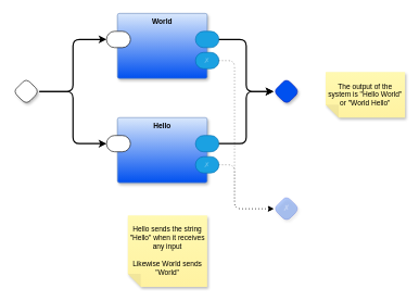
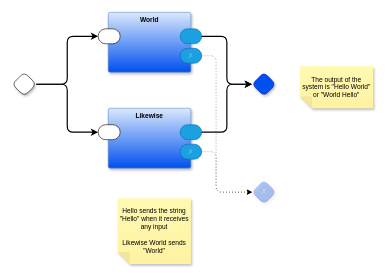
- <mxCell id="7" value="Hello" style="rounded=1;container=1;recursiveResize=0;verticalAlign=top;arcSize=6;fontStyle=1;autosize=0;points=[];absoluteArcSize=1;shadow=1;strokeColor=#6c8ebf;fillColor=#dae8fc;fontFamily=Helvetica;fontSize=11;gradientColor=#0050EF;fontColor=default;labelBackgroundColor=none;" parent="1" vertex="1"><mxGeometry x="180" y="180" width="138" height="100" as="geometry"><mxRectangle x="-98" y="-1230" width="99" height="26" as="alternateBounds" /></mxGeometry></mxCell>
+ <mxCell id="7" value="Likewise" style="rounded=1;container=1;recursiveResize=0;verticalAlign=top;arcSize=6;fontStyle=1;autosize=0;points=[];absoluteArcSize=1;shadow=1;strokeColor=#6c8ebf;fillColor=#dae8fc;fontFamily=Helvetica;fontSize=11;gradientColor=#0050EF;fontColor=default;labelBackgroundColor=none;" parent="1" vertex="1"><mxGeometry x="180" y="180" width="138" height="100" as="geometry"><mxRectangle x="-98" y="-1230" width="99" height="26" as="alternateBounds" /></mxGeometry></mxCell>
